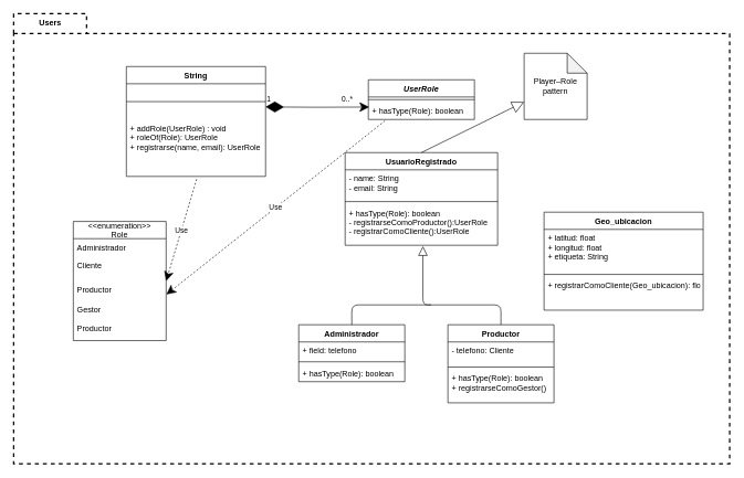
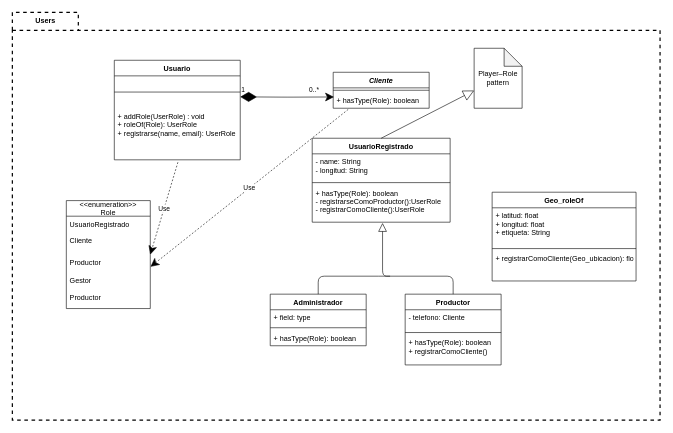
- <mxCell id="4" value="String&#10;" style="swimlane;fontStyle=1;align=center;verticalAlign=top;childLayout=stackLayout;horizontal=1;startSize=26;horizontalStack=0;resizeParent=1;resizeParentMax=0;resizeLast=0;collapsible=1;marginBottom=0;" parent="1" vertex="1"><mxGeometry x="190" y="100" width="210" height="166" as="geometry" /></mxCell>
+ <mxCell id="4" value="Usuario&#10;" style="swimlane;fontStyle=1;align=center;verticalAlign=top;childLayout=stackLayout;horizontal=1;startSize=26;horizontalStack=0;resizeParent=1;resizeParentMax=0;resizeLast=0;collapsible=1;marginBottom=0;" parent="1" vertex="1"><mxGeometry x="190" y="100" width="210" height="166" as="geometry" /></mxCell>
- <mxCell id="3" value="Player–Role pattern" style="shape=note;whiteSpace=wrap;html=1;backgroundOutline=1;darkOpacity=0.05;" parent="1" vertex="1"><mxGeometry x="790" y="80" width="95" height="100" as="geometry" /></mxCell>
+ <mxCell id="3" value="Player–Role pattern" style="shape=note;whiteSpace=wrap;html=1;backgroundOutline=1;darkOpacity=0.05;" parent="1" vertex="1"><mxGeometry x="790" y="80" width="80" height="100" as="geometry" /></mxCell>
- <mxCell id="15" value="UserRole" style="swimlane;fontStyle=3;align=center;verticalAlign=top;childLayout=stackLayout;horizontal=1;startSize=26;horizontalStack=0;resizeParent=1;resizeParentMax=0;resizeLast=0;collapsible=1;marginBottom=0;" parent="1" vertex="1"><mxGeometry x="555" y="120" width="160" height="60" as="geometry" /></mxCell>
+ <mxCell id="15" value="Cliente" style="swimlane;fontStyle=3;align=center;verticalAlign=top;childLayout=stackLayout;horizontal=1;startSize=26;horizontalStack=0;resizeParent=1;resizeParentMax=0;resizeLast=0;collapsible=1;marginBottom=0;" parent="1" vertex="1"><mxGeometry x="555" y="120" width="160" height="60" as="geometry" /></mxCell>
- <mxCell id="19" value="- name: String&#10;- email: String&#10;&#10;" style="text;strokeColor=none;fillColor=none;align=left;verticalAlign=top;spacingLeft=4;spacingRight=4;overflow=hidden;rotatable=0;points=[[0,0.5],[1,0.5]];portConstraint=eastwest;" parent="18" vertex="1"><mxGeometry y="26" width="230" height="44" as="geometry" /></mxCell>
+ <mxCell id="19" value="- name: String&#10;- longitud: String&#10;&#10;" style="text;strokeColor=none;fillColor=none;align=left;verticalAlign=top;spacingLeft=4;spacingRight=4;overflow=hidden;rotatable=0;points=[[0,0.5],[1,0.5]];portConstraint=eastwest;" parent="18" vertex="1"><mxGeometry y="26" width="230" height="44" as="geometry" /></mxCell>
- <mxCell id="33" value="Geo_ubicacion" style="swimlane;fontStyle=1;align=center;verticalAlign=top;childLayout=stackLayout;horizontal=1;startSize=26;horizontalStack=0;resizeParent=1;resizeParentMax=0;resizeLast=0;collapsible=1;marginBottom=0;" vertex="1" parent="1"><mxGeometry x="820" y="320" width="240" height="148" as="geometry" /></mxCell>
+ <mxCell id="33" value="Geo_roleOf" style="swimlane;fontStyle=1;align=center;verticalAlign=top;childLayout=stackLayout;horizontal=1;startSize=26;horizontalStack=0;resizeParent=1;resizeParentMax=0;resizeLast=0;collapsible=1;marginBottom=0;" vertex="1" parent="1"><mxGeometry x="820" y="320" width="240" height="148" as="geometry" /></mxCell>
- <mxCell id="26" value="Administrador&#10;&#10;Cliente" style="text;strokeColor=none;fillColor=none;align=left;verticalAlign=top;spacingLeft=4;spacingRight=4;overflow=hidden;rotatable=0;points=[[0,0.5],[1,0.5]];portConstraint=eastwest;" parent="25" vertex="1"><mxGeometry y="26" width="140" height="64" as="geometry" /></mxCell>
+ <mxCell id="26" value="UsuarioRegistrado&#10;&#10;Cliente" style="text;strokeColor=none;fillColor=none;align=left;verticalAlign=top;spacingLeft=4;spacingRight=4;overflow=hidden;rotatable=0;points=[[0,0.5],[1,0.5]];portConstraint=eastwest;" parent="25" vertex="1"><mxGeometry y="26" width="140" height="64" as="geometry" /></mxCell>
- <mxCell id="12" value="+ field: telefono" style="text;strokeColor=none;fillColor=none;align=left;verticalAlign=top;spacingLeft=4;spacingRight=4;overflow=hidden;rotatable=0;points=[[0,0.5],[1,0.5]];portConstraint=eastwest;" parent="11" vertex="1"><mxGeometry y="26" width="160" height="26" as="geometry" /></mxCell>
+ <mxCell id="12" value="+ field: type" style="text;strokeColor=none;fillColor=none;align=left;verticalAlign=top;spacingLeft=4;spacingRight=4;overflow=hidden;rotatable=0;points=[[0,0.5],[1,0.5]];portConstraint=eastwest;" parent="11" vertex="1"><mxGeometry y="26" width="160" height="26" as="geometry" /></mxCell>
- <mxCell id="10" value="+ hasType(Role): boolean&#10;+ registrarseComoGestor()" style="text;strokeColor=none;fillColor=none;align=left;verticalAlign=top;spacingLeft=4;spacingRight=4;overflow=hidden;rotatable=0;points=[[0,0.5],[1,0.5]];portConstraint=eastwest;" parent="7" vertex="1"><mxGeometry y="68" width="160" height="50" as="geometry" /></mxCell>
+ <mxCell id="10" value="+ hasType(Role): boolean&#10;+ registrarComoCliente()" style="text;strokeColor=none;fillColor=none;align=left;verticalAlign=top;spacingLeft=4;spacingRight=4;overflow=hidden;rotatable=0;points=[[0,0.5],[1,0.5]];portConstraint=eastwest;" parent="7" vertex="1"><mxGeometry y="68" width="160" height="50" as="geometry" /></mxCell>
